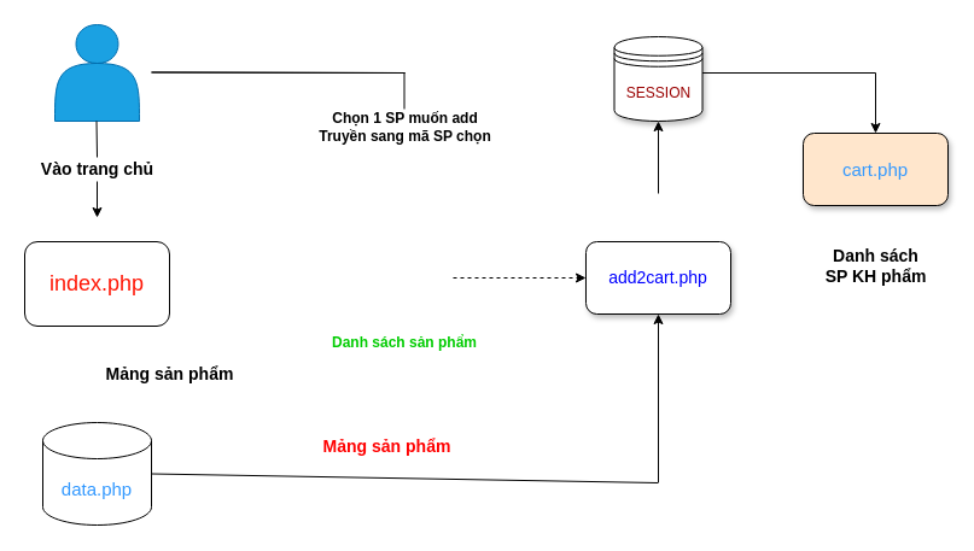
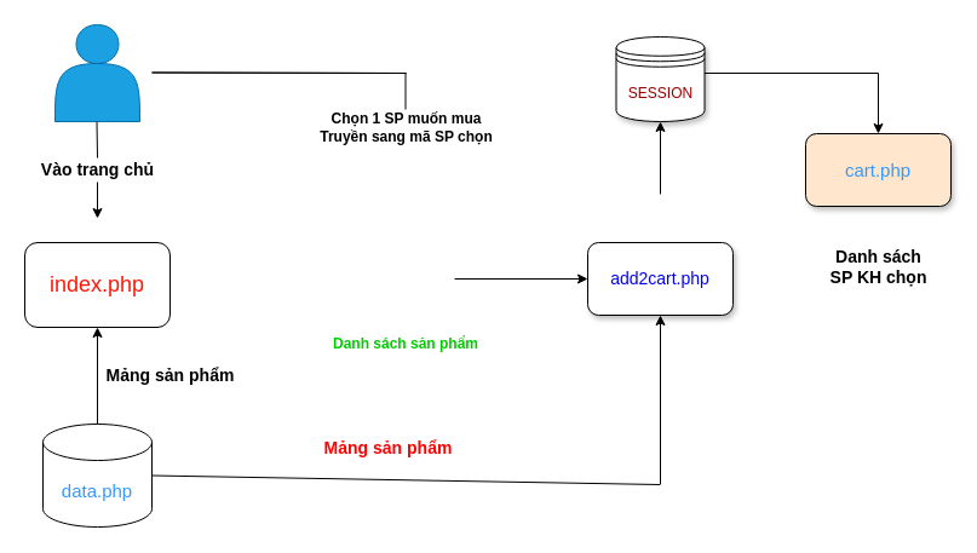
- <mxCell id="12" value="&lt;font color=&quot;#000000&quot;&gt;&lt;b&gt;Chọn 1 SP muốn add&lt;br&gt;Truyền sang mã SP chọn&lt;/b&gt;&lt;br&gt;&lt;/font&gt;" style="text;html=1;align=center;verticalAlign=middle;resizable=0;points=[];autosize=1;fontColor=#00CC00;" vertex="1" parent="1"><mxGeometry x="255" y="90" width="160" height="30" as="geometry" /></mxCell>
+ <mxCell id="12" value="&lt;font color=&quot;#000000&quot;&gt;&lt;b&gt;Chọn 1 SP muốn mua&lt;br&gt;Truyền sang mã SP chọn&lt;/b&gt;&lt;br&gt;&lt;/font&gt;" style="text;html=1;align=center;verticalAlign=middle;resizable=0;points=[];autosize=1;fontColor=#00CC00;" vertex="1" parent="1"><mxGeometry x="255" y="90" width="160" height="30" as="geometry" /></mxCell>
- <mxCell id="29" value="&lt;font color=&quot;#000000&quot;&gt;&lt;span style=&quot;font-size: 14px&quot;&gt;&lt;b&gt;Danh sách&lt;br&gt;SP KH phẩm&lt;br&gt;&lt;/b&gt;&lt;/span&gt;&lt;/font&gt;" style="text;html=1;align=center;verticalAlign=middle;resizable=0;points=[];autosize=1;fontColor=#00CC00;" vertex="1" parent="1"><mxGeometry x="675" y="200" width="100" height="40" as="geometry" /></mxCell>
+ <mxCell id="29" value="&lt;font color=&quot;#000000&quot;&gt;&lt;span style=&quot;font-size: 14px&quot;&gt;&lt;b&gt;Danh sách&lt;br&gt;SP KH chọn&lt;br&gt;&lt;/b&gt;&lt;/span&gt;&lt;/font&gt;" style="text;html=1;align=center;verticalAlign=middle;resizable=0;points=[];autosize=1;fontColor=#00CC00;" vertex="1" parent="1"><mxGeometry x="675" y="200" width="100" height="40" as="geometry" /></mxCell>
- <mxCell id="11" style="edgeStyle=orthogonalEdgeStyle;rounded=0;orthogonalLoop=1;jettySize=auto;html=1;fontColor=#00CC00;entryX=0;entryY=0.5;entryDx=0;entryDy=0;dashed=1;" edge="1" parent="1" source="17" target="16"><mxGeometry relative="1" as="geometry"><mxPoint x="455" y="230" as="targetPoint" /></mxGeometry></mxCell>
+ <mxCell id="11" style="edgeStyle=orthogonalEdgeStyle;rounded=0;orthogonalLoop=1;jettySize=auto;html=1;fontColor=#00CC00;entryX=0;entryY=0.5;entryDx=0;entryDy=0;" edge="1" parent="1" source="17" target="16"><mxGeometry relative="1" as="geometry"><mxPoint x="455" y="230" as="targetPoint" /></mxGeometry></mxCell>
+ <mxCell id="8" style="edgeStyle=orthogonalEdgeStyle;rounded=0;orthogonalLoop=1;jettySize=auto;html=1;entryX=0.5;entryY=1;entryDx=0;entryDy=0;" edge="1" parent="1" source="9" target="3"><mxGeometry relative="1" as="geometry" /></mxCell>
